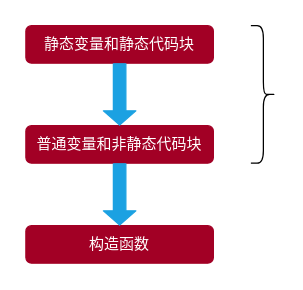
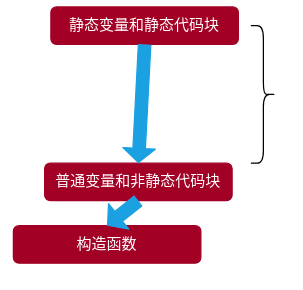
- <mxCell id="2" value="静态变量和静态代码块" style="rounded=1;whiteSpace=wrap;html=1;fontFamily=Helvetica;strokeColor=#A20025;fillColor=#A20025;fontColor=#FFFFFF;" vertex="1" parent="1"><mxGeometry x="20" y="20" width="150" height="30" as="geometry" /></mxCell>
+ <mxCell id="2" value="静态变量和静态代码块" style="rounded=1;whiteSpace=wrap;html=1;fontFamily=Helvetica;strokeColor=#A20025;fillColor=#A20025;fontColor=#FFFFFF;" vertex="1" parent="1"><mxGeometry x="40" y="5" width="150" height="30" as="geometry" /></mxCell>
- <mxCell id="3" value="普通变量和非静态代码块" style="rounded=1;whiteSpace=wrap;html=1;strokeColor=#A20025;fillColor=#A20025;fontColor=#FFFFFF;" vertex="1" parent="1"><mxGeometry x="20" y="100" width="150" height="30" as="geometry" /></mxCell>
+ <mxCell id="3" value="普通变量和非静态代码块" style="rounded=1;whiteSpace=wrap;html=1;strokeColor=#A20025;fillColor=#A20025;fontColor=#FFFFFF;" vertex="1" parent="1"><mxGeometry x="35" y="130" width="150" height="30" as="geometry" /></mxCell>
- <mxCell id="4" value="构造函数" style="rounded=1;whiteSpace=wrap;html=1;strokeColor=#A20025;fillColor=#A20025;fontColor=#FFFFFF;" vertex="1" parent="1"><mxGeometry x="20" y="180" width="150" height="30" as="geometry" /></mxCell>
+ <mxCell id="4" value="构造函数" style="rounded=1;whiteSpace=wrap;html=1;strokeColor=#A20025;fillColor=#A20025;fontColor=#FFFFFF;" vertex="1" parent="1"><mxGeometry x="10" y="180" width="150" height="30" as="geometry" /></mxCell>
